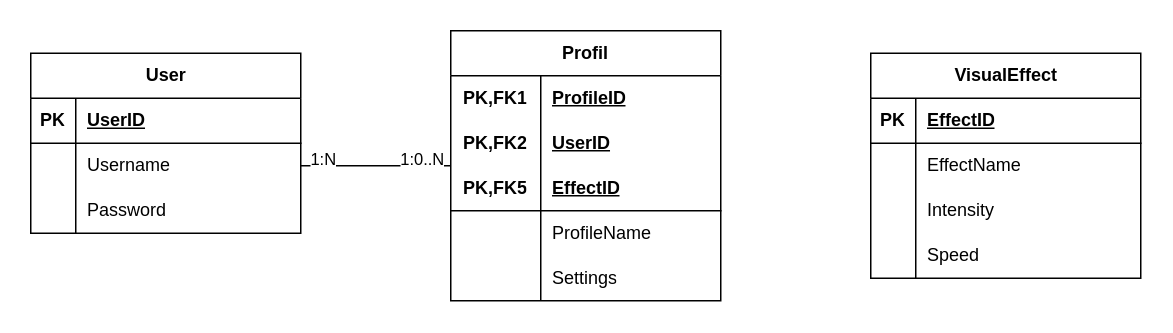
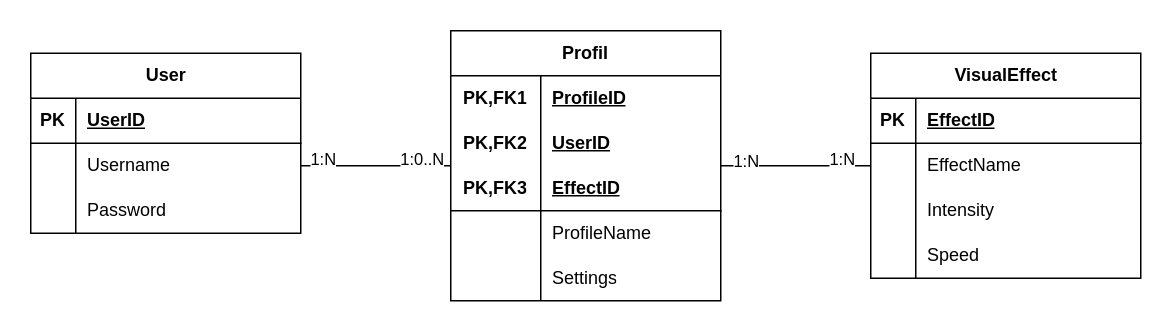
+ <mxCell id="18" style="edgeStyle=orthogonalEdgeStyle;rounded=0;orthogonalLoop=1;jettySize=auto;html=1;endArrow=none;endFill=0;" edge="1" parent="1" source="21" target="2"><mxGeometry relative="1" as="geometry" /></mxCell>
+ <mxCell id="19" value="1:N" style="edgeLabel;html=1;align=center;verticalAlign=middle;resizable=0;points=[];" vertex="1" connectable="0" parent="18"><mxGeometry x="0.68" y="-4" relative="1" as="geometry"><mxPoint as="offset" /></mxGeometry></mxCell>
+ <mxCell id="20" value="1:N" style="edgeLabel;html=1;align=center;verticalAlign=middle;resizable=0;points=[];" vertex="1" connectable="0" parent="18"><mxGeometry x="-0.76" y="-3" relative="1" as="geometry"><mxPoint x="-8" y="-2" as="offset" /></mxGeometry></mxCell>
- <mxCell id="10" value="PK,FK5" style="shape=partialRectangle;connectable=0;fillColor=none;top=0;left=0;bottom=0;right=0;fontStyle=1;overflow=hidden;html=1;whiteSpace=wrap;" vertex="1" parent="9"><mxGeometry width="60" height="30" as="geometry"><mxRectangle width="60" height="30" as="alternateBounds" /></mxGeometry></mxCell>
+ <mxCell id="10" value="PK,FK3" style="shape=partialRectangle;connectable=0;fillColor=none;top=0;left=0;bottom=0;right=0;fontStyle=1;overflow=hidden;html=1;whiteSpace=wrap;" vertex="1" parent="9"><mxGeometry width="60" height="30" as="geometry"><mxRectangle width="60" height="30" as="alternateBounds" /></mxGeometry></mxCell>
